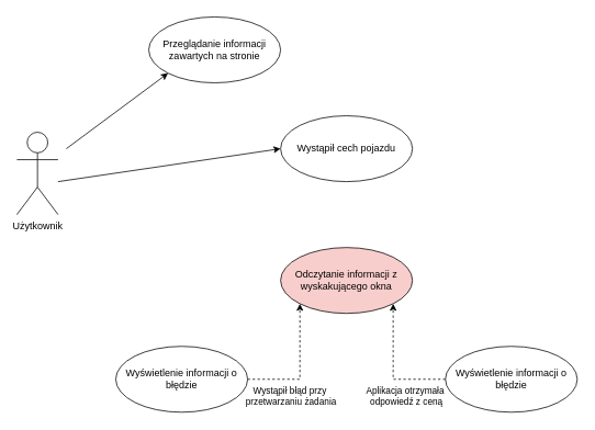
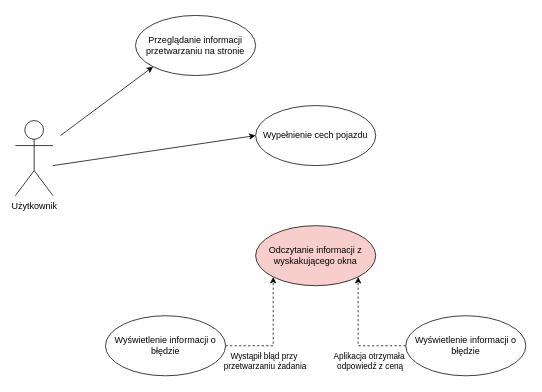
- <mxCell id="3" value="Przeglądanie informacji zawartych na stronie" style="ellipse;whiteSpace=wrap;html=1;" parent="1" vertex="1"><mxGeometry x="180" y="20" width="160" height="80" as="geometry" /></mxCell>
+ <mxCell id="3" value="Przeglądanie informacji przetwarzaniu na stronie" style="ellipse;whiteSpace=wrap;html=1;" parent="1" vertex="1"><mxGeometry x="180" y="20" width="160" height="80" as="geometry" /></mxCell>
- <mxCell id="5" value="Wystąpił cech pojazdu" style="ellipse;whiteSpace=wrap;html=1;" parent="1" vertex="1"><mxGeometry x="340" y="140" width="160" height="80" as="geometry" /></mxCell>
+ <mxCell id="5" value="Wypełnienie cech pojazdu" style="ellipse;whiteSpace=wrap;html=1;" parent="1" vertex="1"><mxGeometry x="340" y="140" width="160" height="80" as="geometry" /></mxCell>
